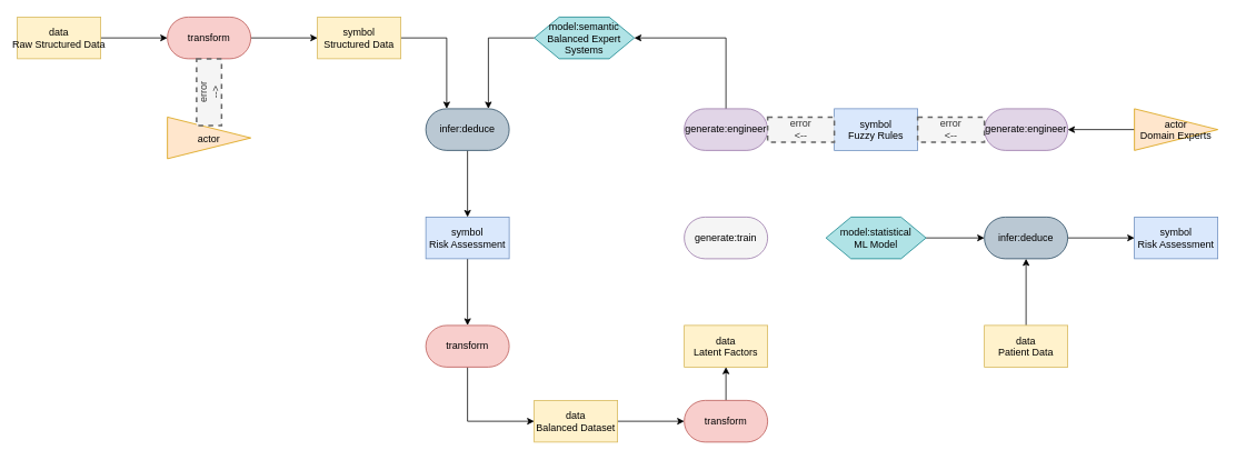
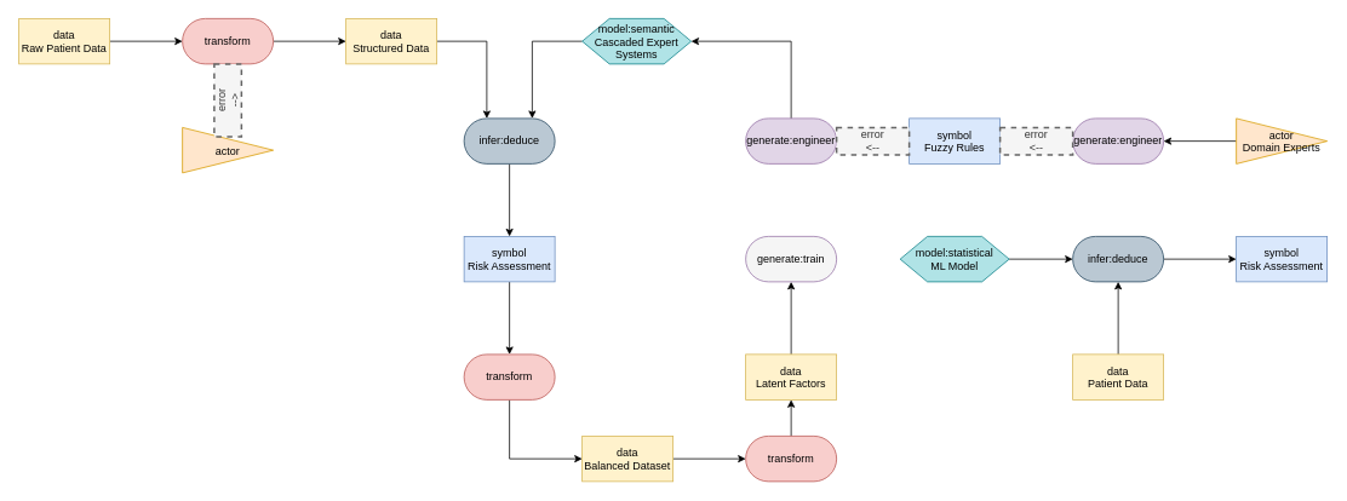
- <mxCell id="13" value="model:semantic&#10;Balanced Expert&#10;Systems" style="shape=hexagon;perimeter=hexagonPerimeter2;fillColor=#b0e3e6;strokeColor=#0e8088;" parent="1" name="model" vertex="1"><mxGeometry x="640" y="20" width="120" height="50" as="geometry" /></mxCell>
+ <mxCell id="13" value="model:semantic&#10;Cascaded Expert&#10;Systems" style="shape=hexagon;perimeter=hexagonPerimeter2;fillColor=#b0e3e6;strokeColor=#0e8088;" parent="1" name="model" vertex="1"><mxGeometry x="640" y="20" width="120" height="50" as="geometry" /></mxCell>
- <mxCell id="3" value="data&#10;Raw Structured Data" style="rectangle;fillColor=#fff2cc;strokeColor=#d6b656;" parent="1" name="data" vertex="1"><mxGeometry x="20" y="20" width="100" height="50" as="geometry" /></mxCell>
+ <mxCell id="3" value="data&#10;Raw Patient Data" style="rectangle;fillColor=#fff2cc;strokeColor=#d6b656;" parent="1" name="data" vertex="1"><mxGeometry x="20" y="20" width="100" height="50" as="geometry" /></mxCell>
- <mxCell id="9" value="symbol&#10;Structured Data" style="rectangle;fillColor=#fff2cc;strokeColor=#d6b656;" parent="1" name="data" vertex="1"><mxGeometry x="380" y="20" width="100" height="50" as="geometry" /></mxCell>
+ <mxCell id="9" value="data&#10;Structured Data" style="rectangle;fillColor=#fff2cc;strokeColor=#d6b656;" parent="1" name="data" vertex="1"><mxGeometry x="380" y="20" width="100" height="50" as="geometry" /></mxCell>
+ <mxCell id="22" style="edgeStyle=orthogonalEdgeStyle;rounded=0;orthogonalLoop=1;jettySize=auto;html=1;exitX=0.5;exitY=0;exitDx=0;exitDy=0;entryX=0.5;entryY=1;entryDx=0;entryDy=0;" parent="1" source="23" target="24" edge="1"><mxGeometry relative="1" as="geometry" /></mxCell>
